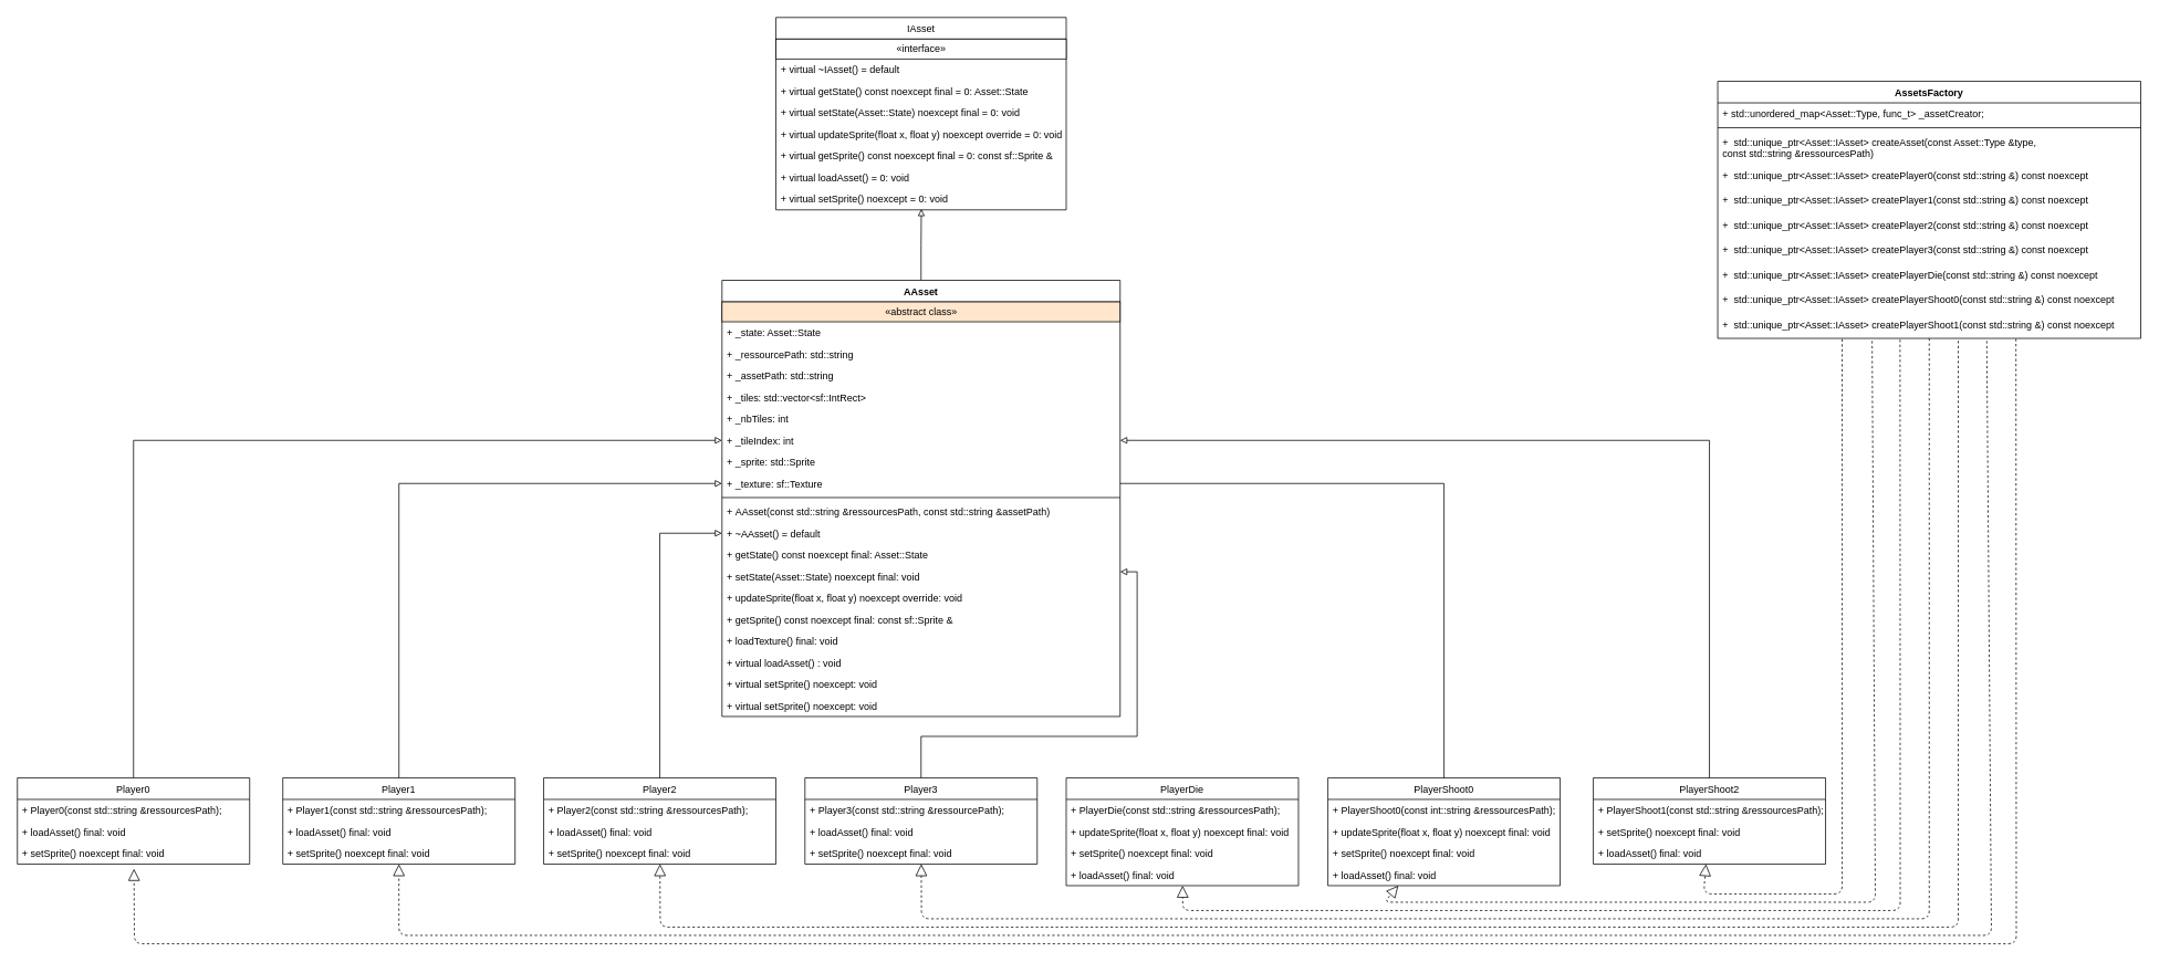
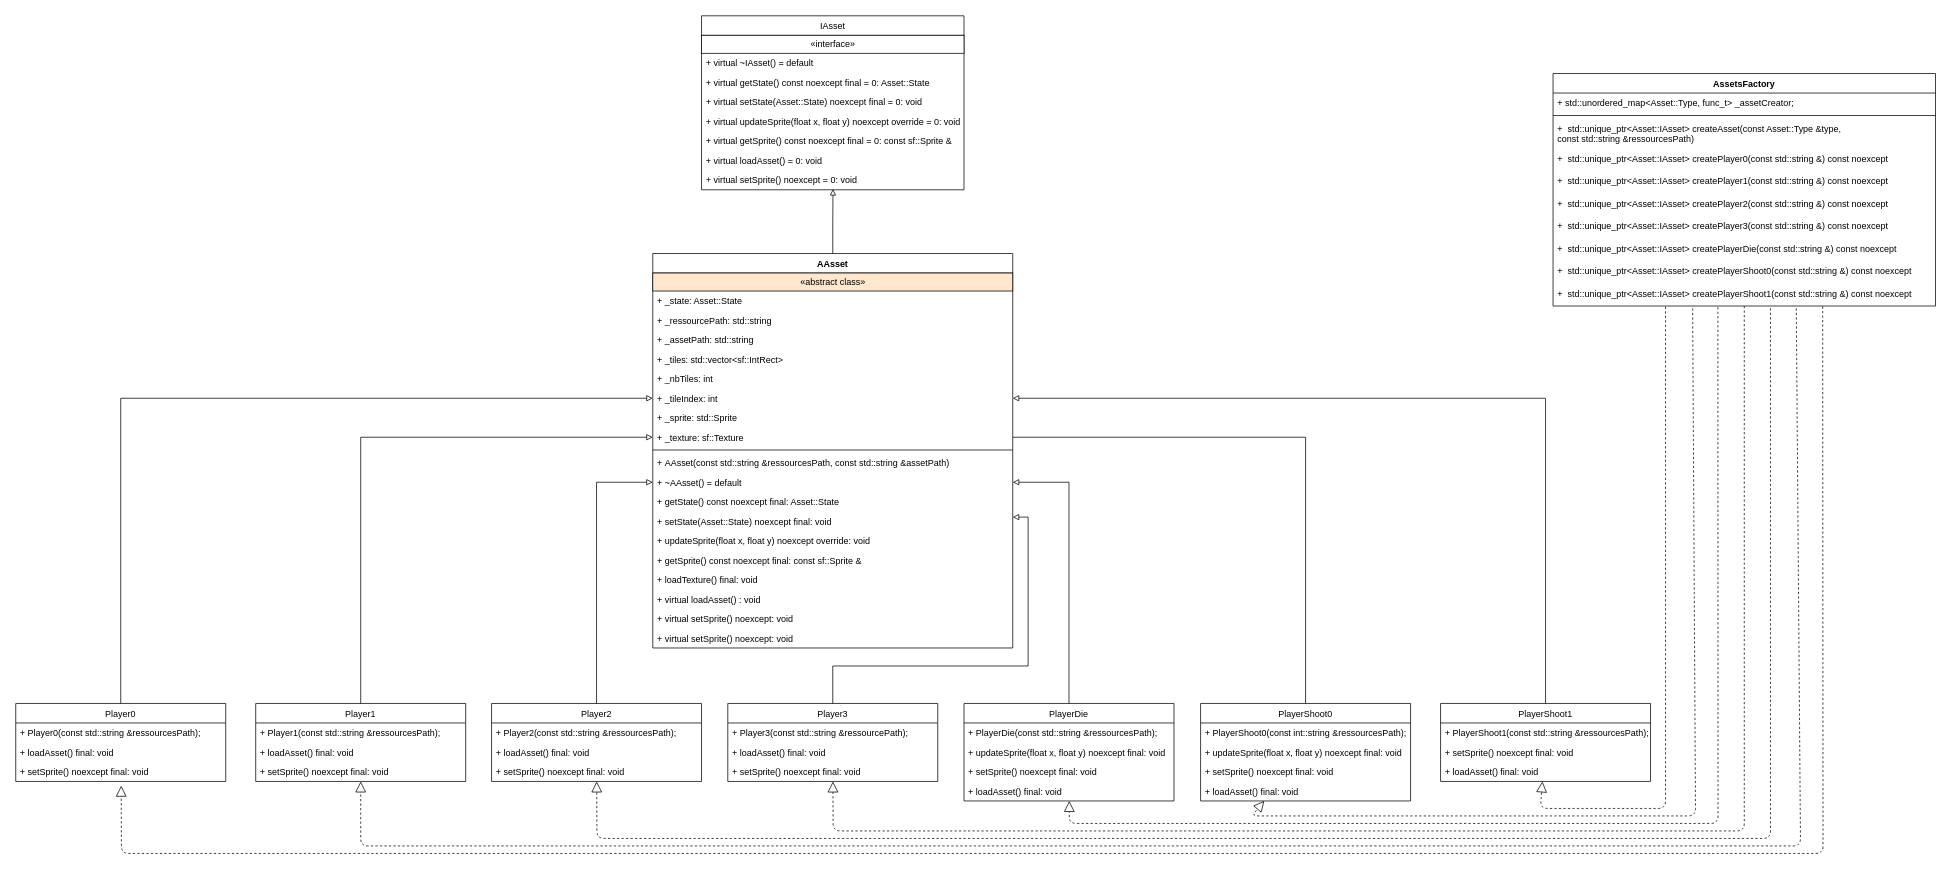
+ <mxCell id="64" style="edgeStyle=orthogonalEdgeStyle;rounded=0;orthogonalLoop=1;jettySize=auto;html=1;exitX=0.5;exitY=0;exitDx=0;exitDy=0;entryX=1;entryY=0.5;entryDx=0;entryDy=0;endArrow=block;endFill=0;" edge="1" parent="1" source="65" target="26"><mxGeometry relative="1" as="geometry" /></mxCell>
- <mxCell id="77" value="PlayerShoot2" style="swimlane;fontStyle=0;childLayout=stackLayout;horizontal=1;startSize=26;fillColor=none;horizontalStack=0;resizeParent=1;resizeParentMax=0;resizeLast=0;collapsible=1;marginBottom=0;" vertex="1" parent="1"><mxGeometry x="1920.5" y="937.5" width="280" height="104" as="geometry" /></mxCell>
+ <mxCell id="77" value="PlayerShoot1" style="swimlane;fontStyle=0;childLayout=stackLayout;horizontal=1;startSize=26;fillColor=none;horizontalStack=0;resizeParent=1;resizeParentMax=0;resizeLast=0;collapsible=1;marginBottom=0;" vertex="1" parent="1"><mxGeometry x="1920.5" y="937.5" width="280" height="104" as="geometry" /></mxCell>
